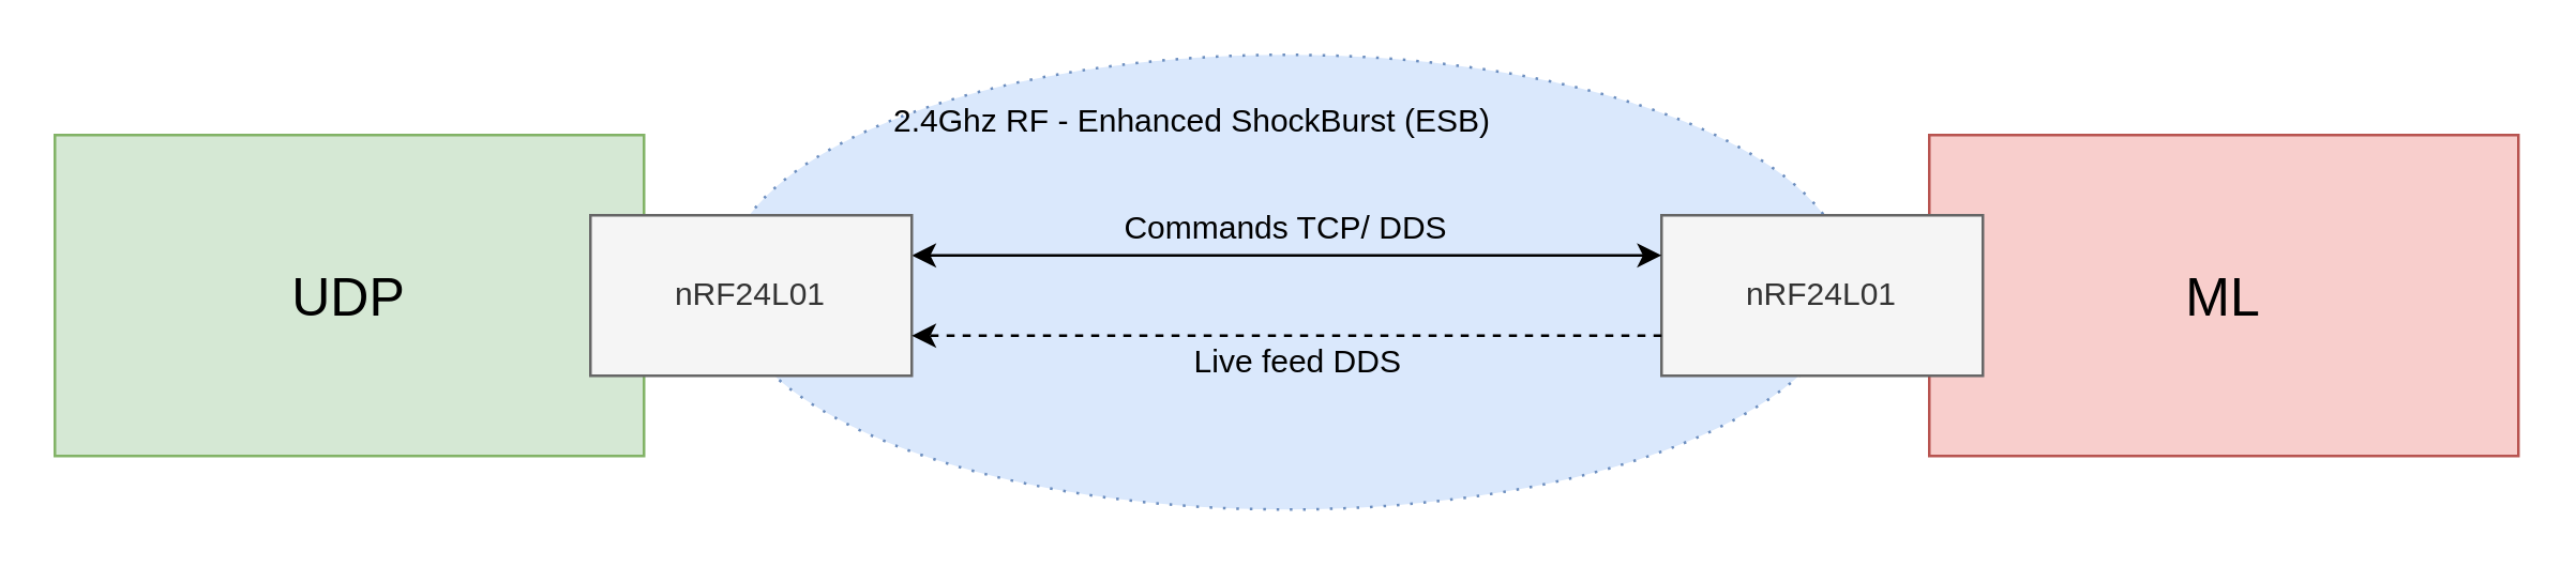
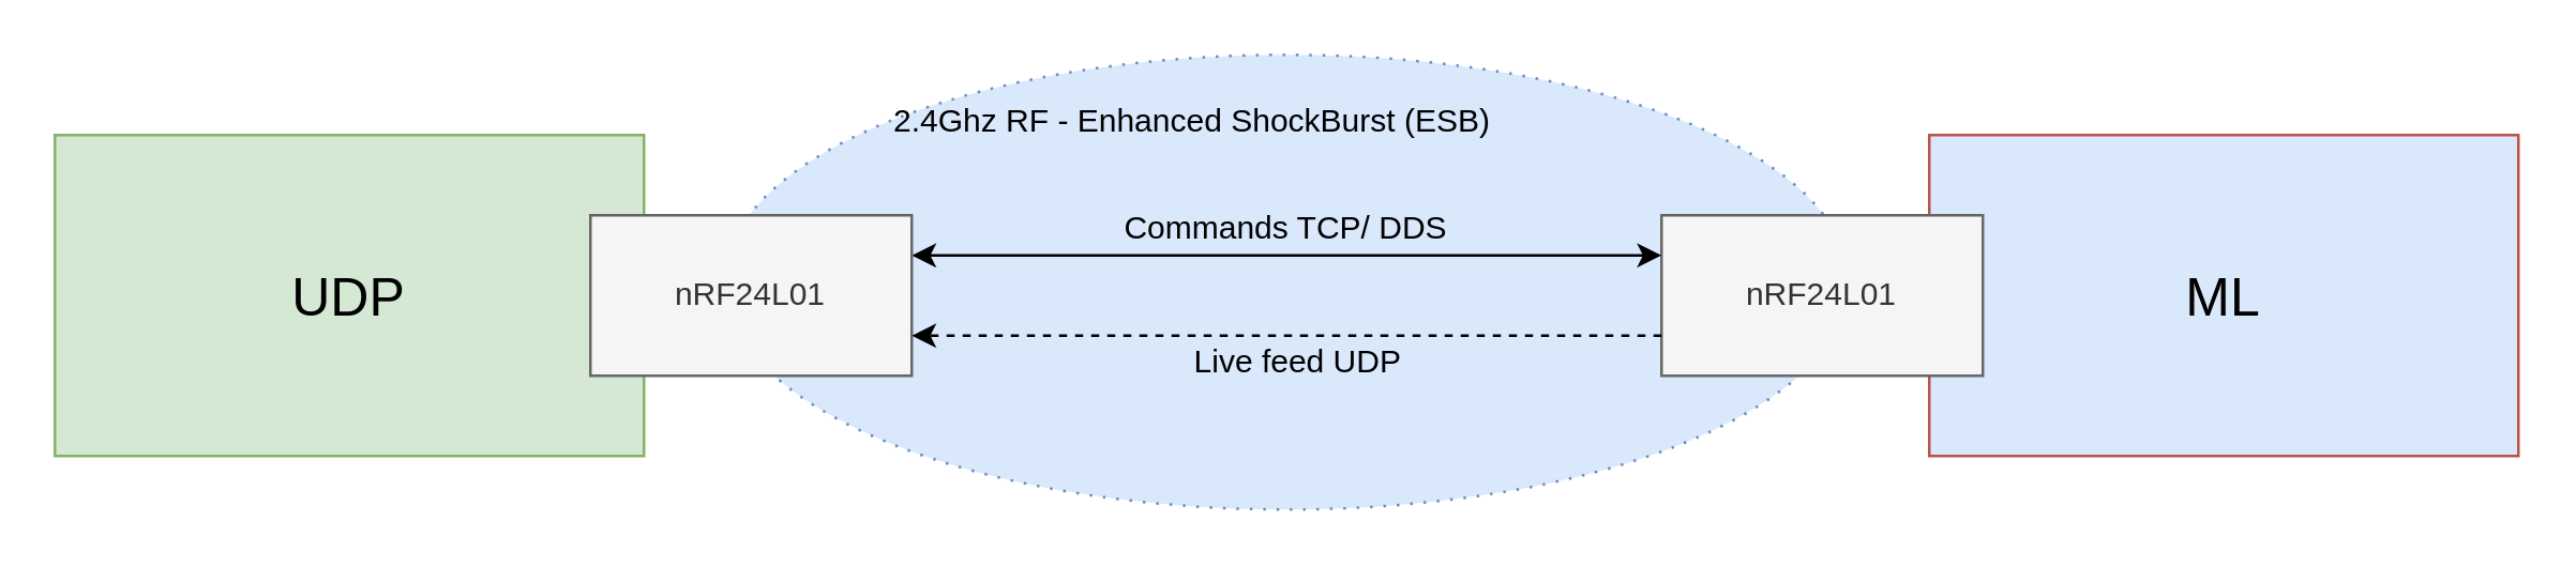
- <mxCell id="2" value="&lt;span style=&quot;font-size: 20px;&quot;&gt;ML&lt;/span&gt;" style="rounded=0;whiteSpace=wrap;html=1;fillColor=#f8cecc;strokeColor=#b85450;" parent="1" vertex="1"><mxGeometry x="720" y="50" width="220" height="120" as="geometry" /></mxCell>
+ <mxCell id="2" value="&lt;span style=&quot;font-size: 20px;&quot;&gt;ML&lt;/span&gt;" style="rounded=0;whiteSpace=wrap;html=1;fillColor=#dae8fc;strokeColor=#b85450;" parent="1" vertex="1"><mxGeometry x="720" y="50" width="220" height="120" as="geometry" /></mxCell>
- <mxCell id="11" value="Live feed DDS" style="text;html=1;strokeColor=none;fillColor=none;align=center;verticalAlign=middle;whiteSpace=wrap;rounded=0;" vertex="1" parent="1"><mxGeometry x="437" y="130" width="95" height="10" as="geometry" /></mxCell>
+ <mxCell id="11" value="Live feed UDP" style="text;html=1;strokeColor=none;fillColor=none;align=center;verticalAlign=middle;whiteSpace=wrap;rounded=0;" vertex="1" parent="1"><mxGeometry x="437" y="130" width="95" height="10" as="geometry" /></mxCell>
